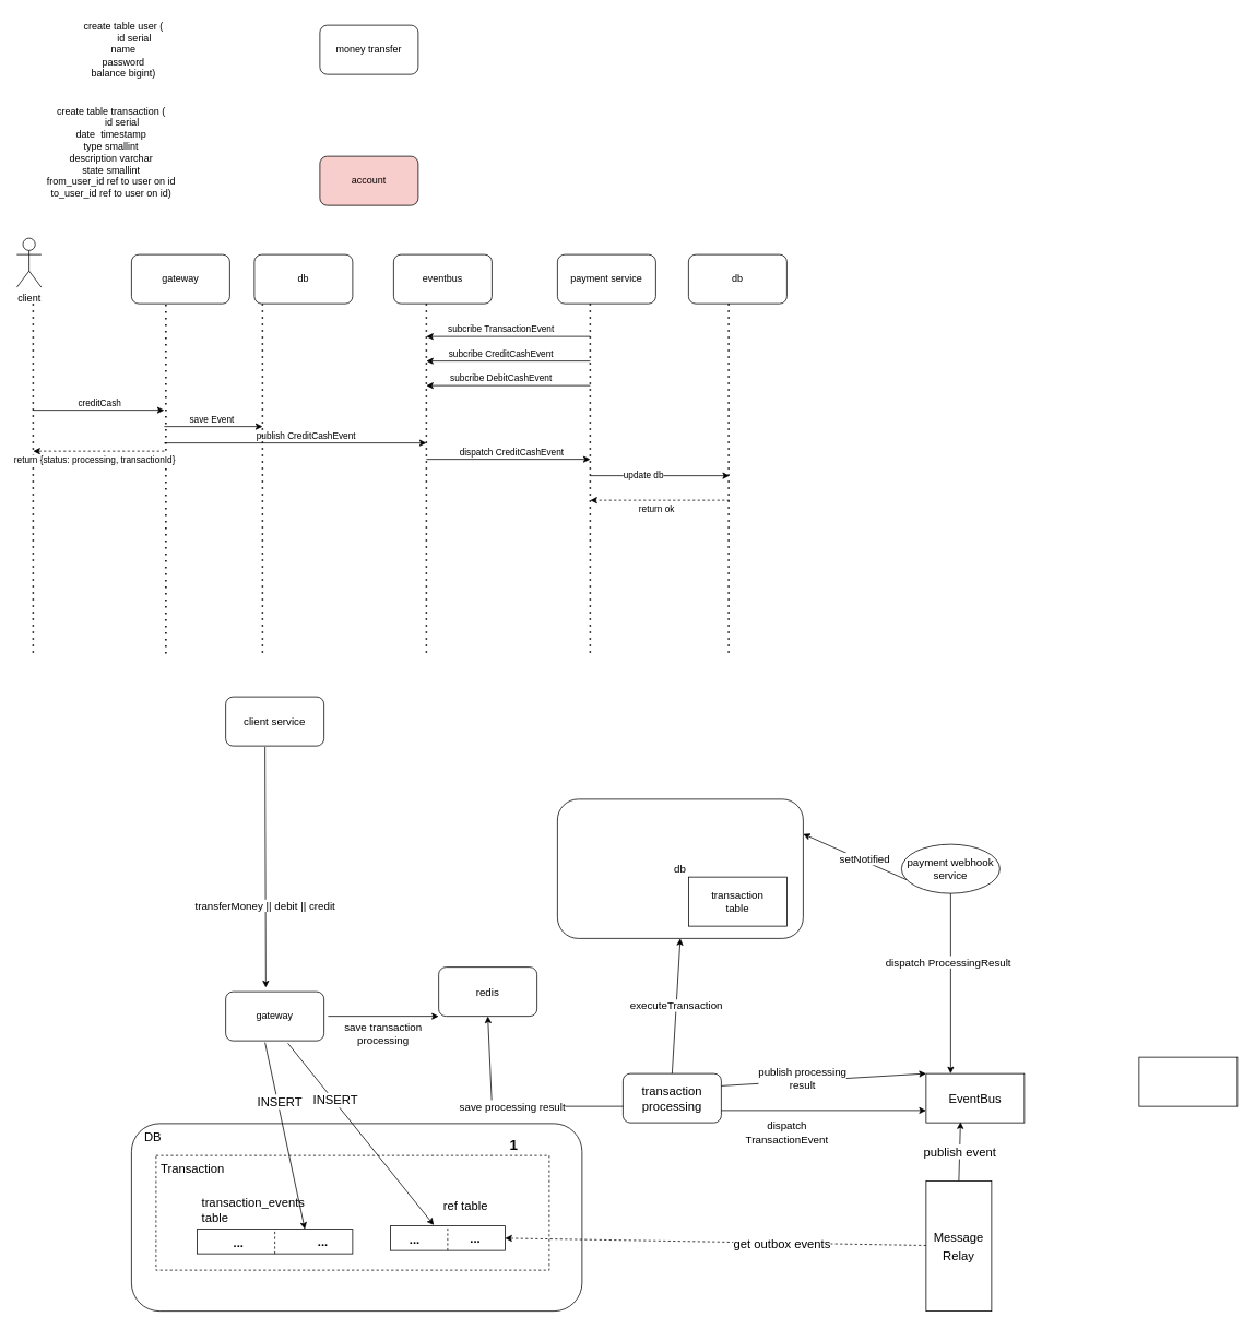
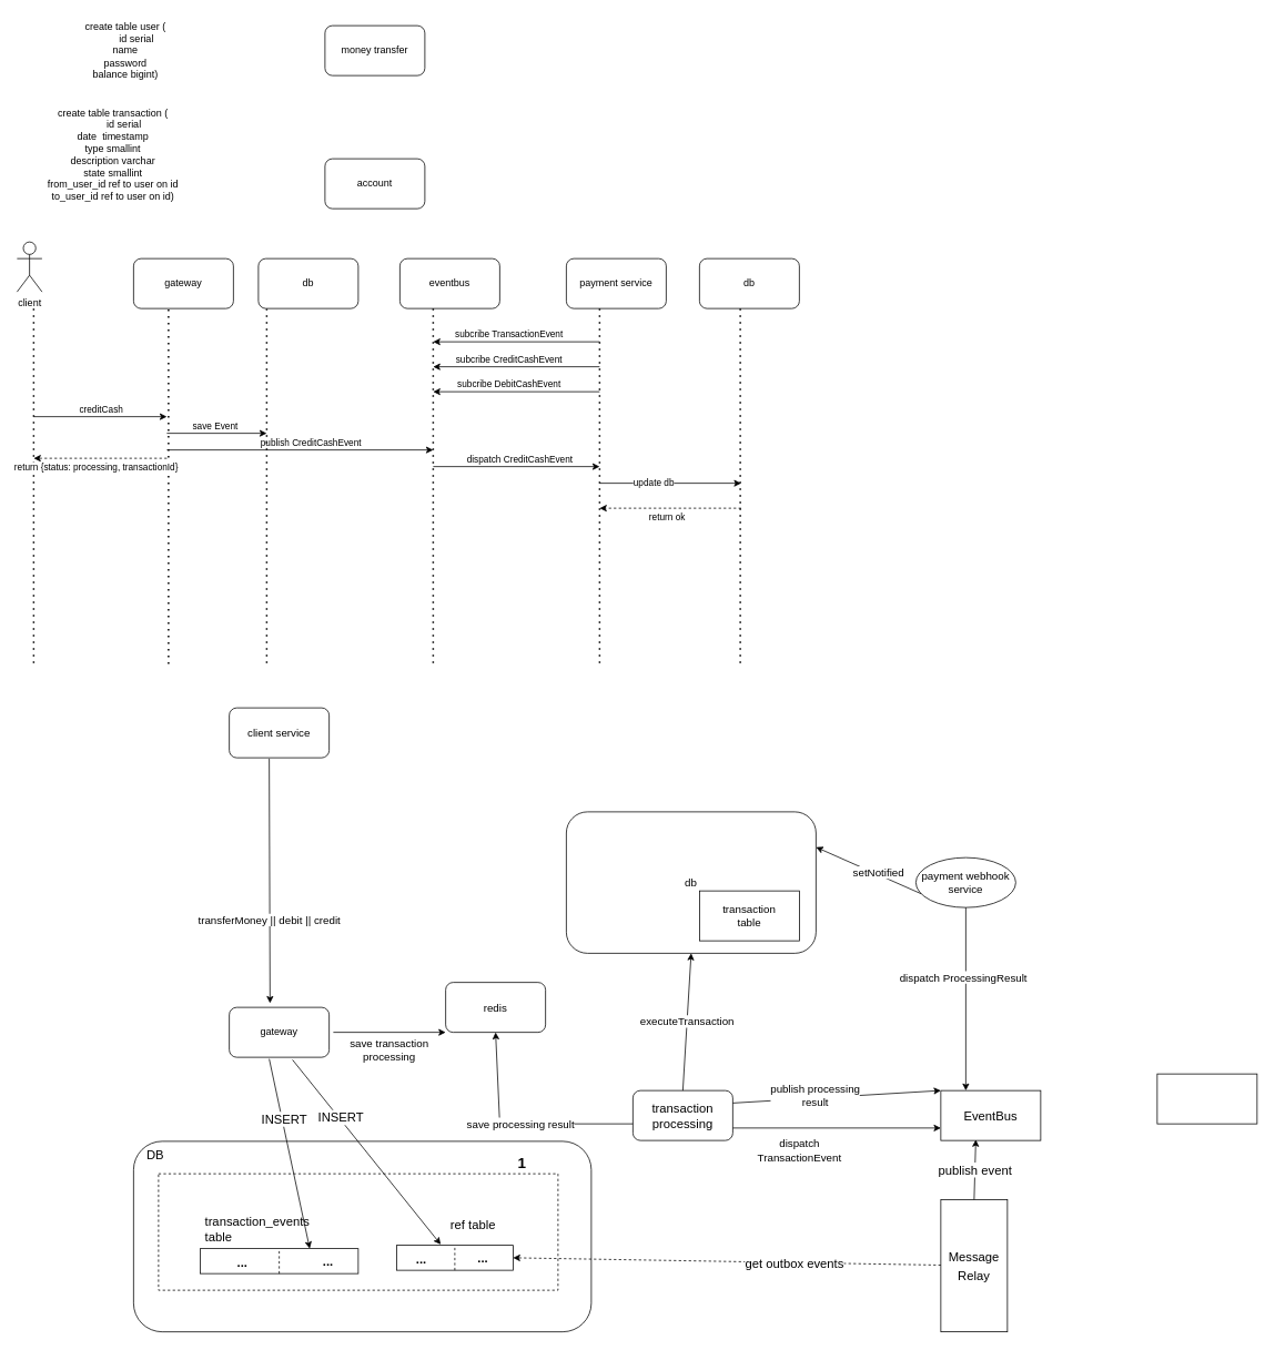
- <mxCell id="3" value="account" style="rounded=1;whiteSpace=wrap;html=1;fillColor=#f8cecc;" parent="1" vertex="1"><mxGeometry x="390" y="190" width="120" height="60" as="geometry" /></mxCell>
+ <mxCell id="3" value="account" style="rounded=1;whiteSpace=wrap;html=1;" parent="1" vertex="1"><mxGeometry x="390" y="190" width="120" height="60" as="geometry" /></mxCell>
- <mxCell id="43" value="Transaction" style="text;strokeColor=none;fillColor=none;align=left;verticalAlign=middle;spacingLeft=4;spacingRight=4;overflow=hidden;points=[[0,0.5],[1,0.5]];portConstraint=eastwest;rotatable=0;dashed=1;fontSize=15;" vertex="1" parent="1"><mxGeometry x="190" y="1410" width="90" height="30" as="geometry" /></mxCell>
